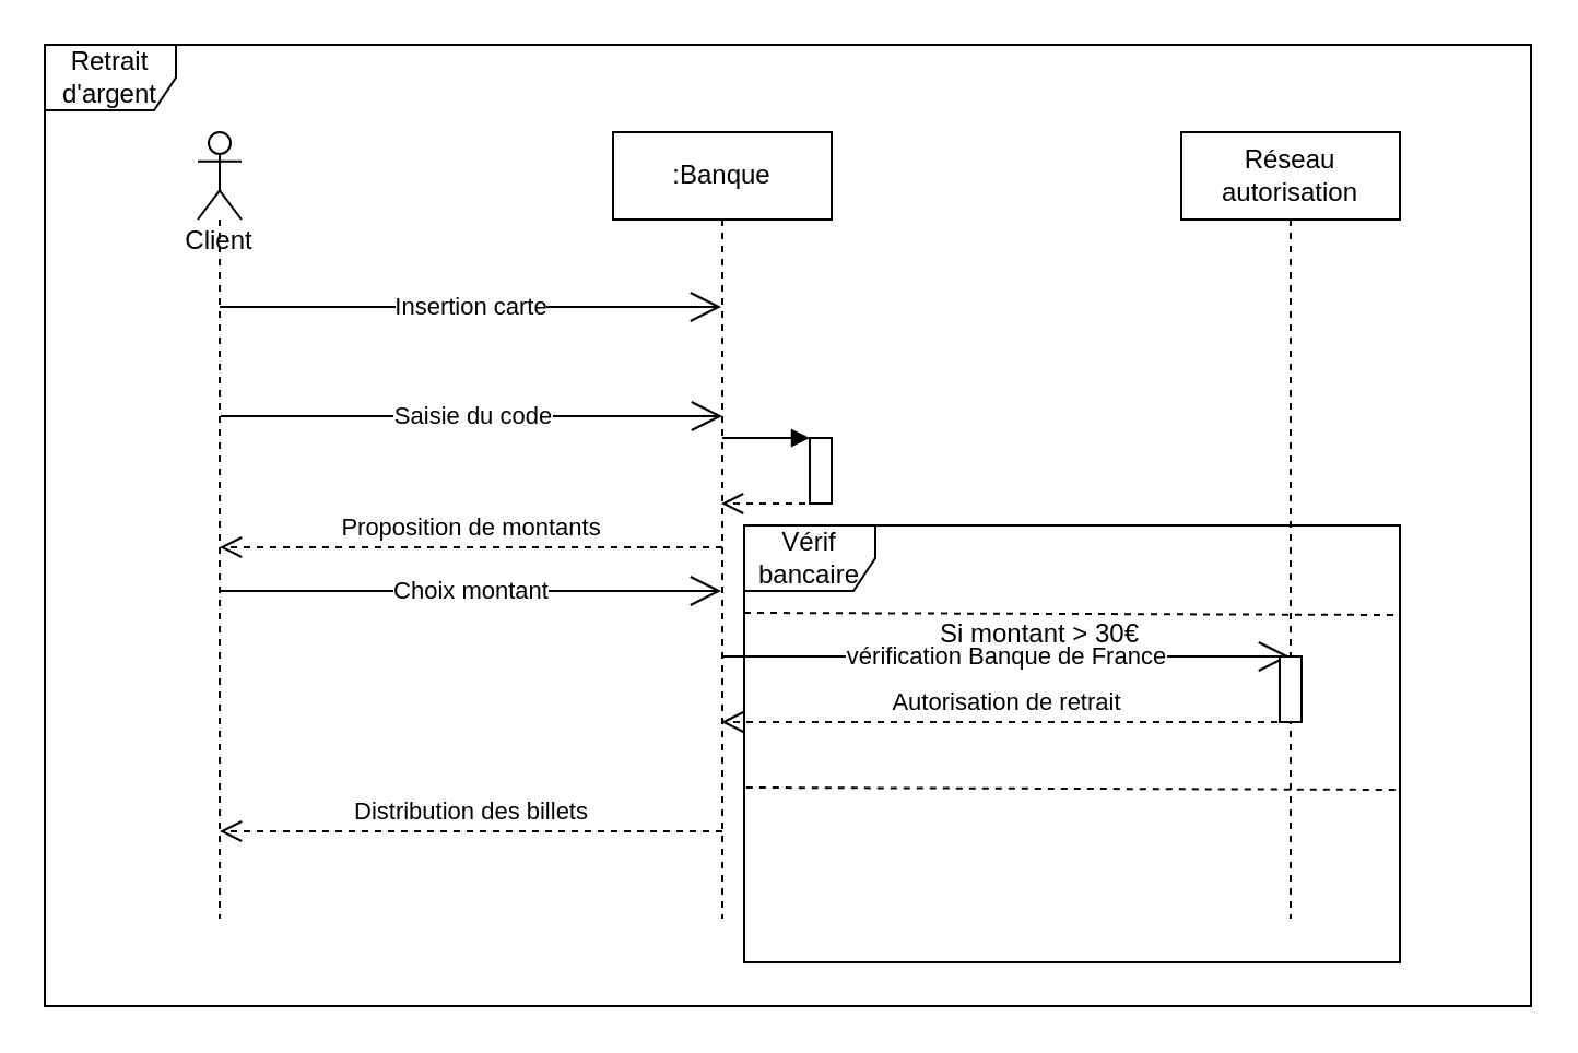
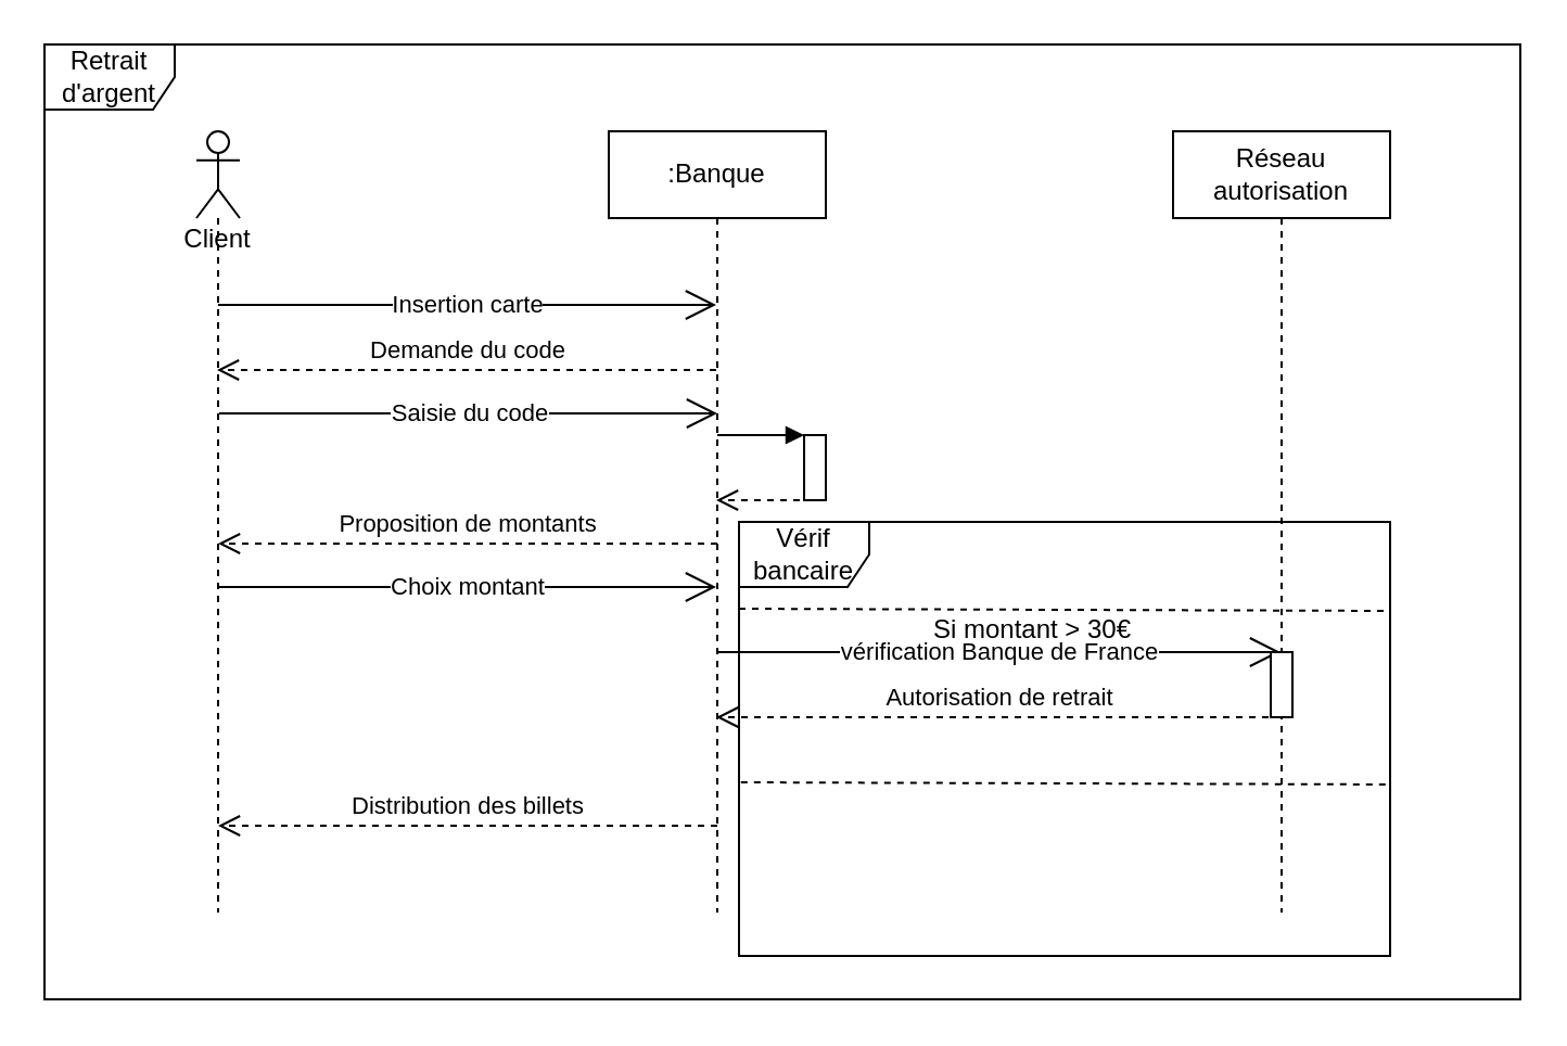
+ <mxCell id="9" value="Demande du code" style="html=1;verticalAlign=bottom;endArrow=open;dashed=1;endSize=8;" edge="1" parent="1" source="4" target="3"><mxGeometry relative="1" as="geometry"><mxPoint x="260" y="170" as="sourcePoint" /><mxPoint x="180" y="170" as="targetPoint" /><Array as="points"><mxPoint x="150" y="170" /></Array></mxGeometry></mxCell>
